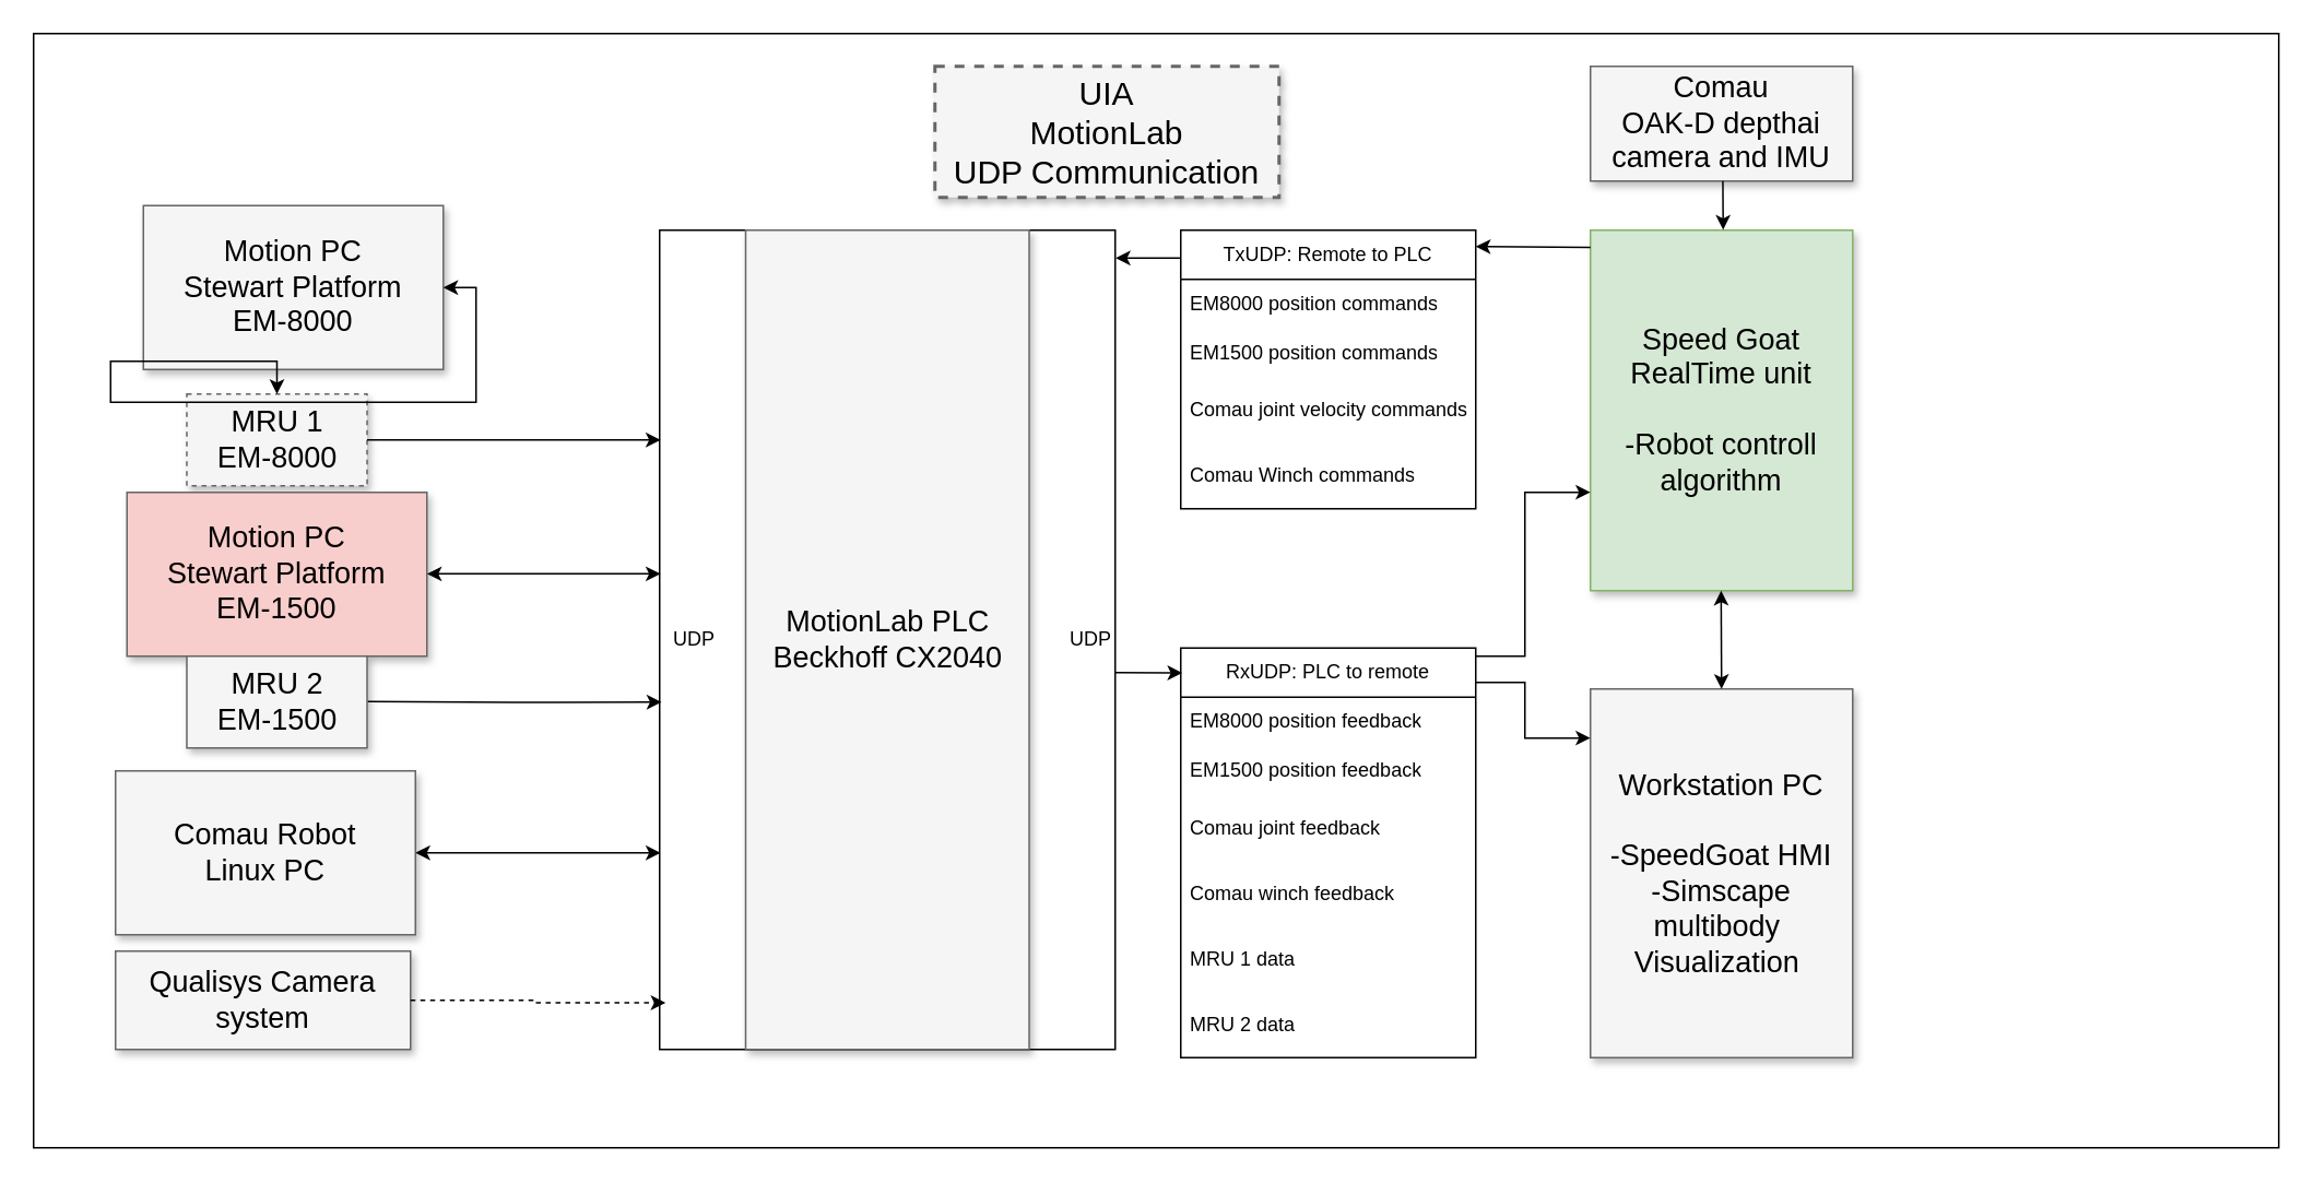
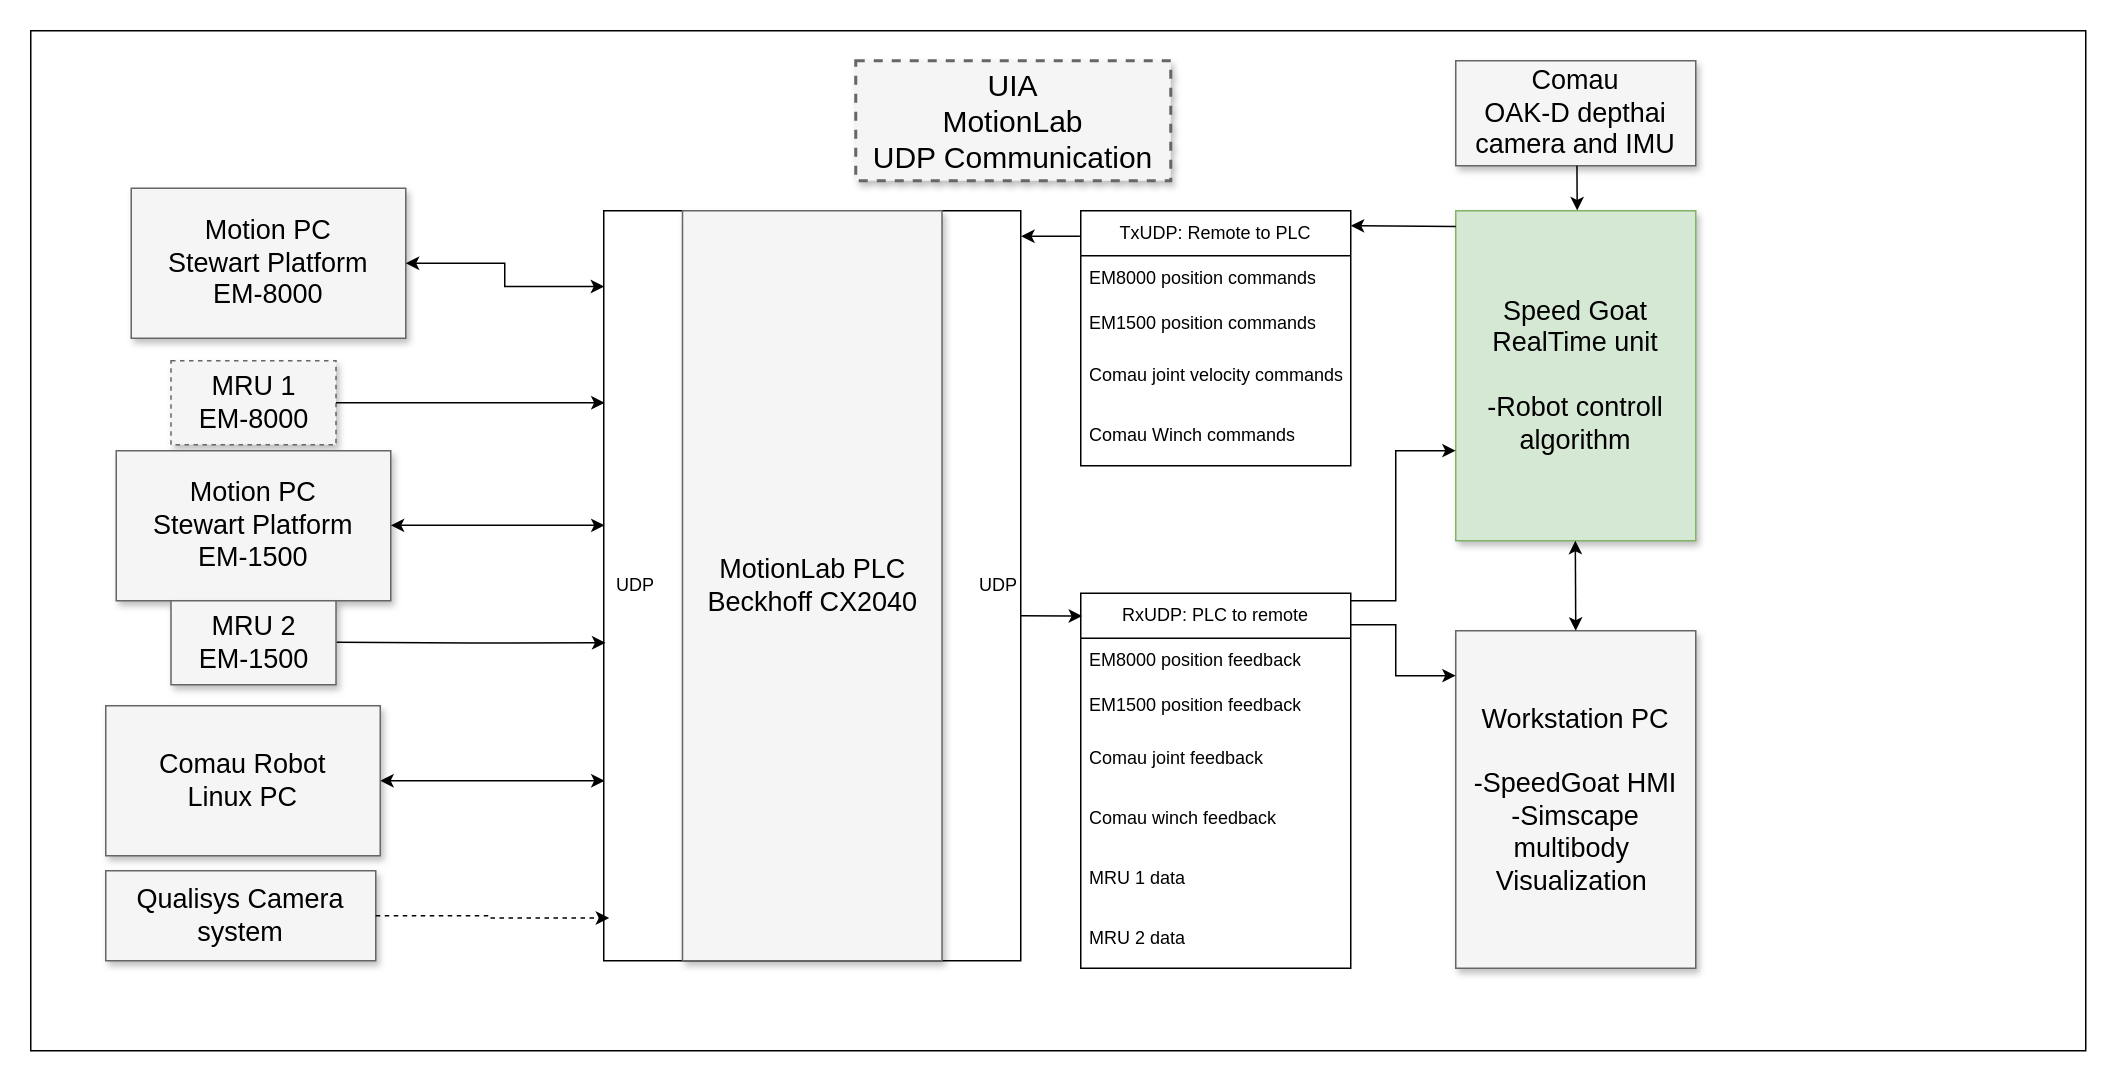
- <mxCell id="27" style="edgeStyle=orthogonalEdgeStyle;rounded=0;orthogonalLoop=1;jettySize=auto;html=1;exitX=1;exitY=0.5;exitDx=0;exitDy=0;startArrow=classic;startFill=1;" parent="1" source="6" target="8" edge="1"><mxGeometry relative="1" as="geometry"><mxPoint x="390" y="190" as="targetPoint" /></mxGeometry></mxCell>
+ <mxCell id="27" style="edgeStyle=orthogonalEdgeStyle;rounded=0;orthogonalLoop=1;jettySize=auto;html=1;exitX=1;exitY=0.5;exitDx=0;exitDy=0;entryX=0.001;entryY=0.101;entryDx=0;entryDy=0;entryPerimeter=0;startArrow=classic;startFill=1;" parent="1" source="6" target="7" edge="1"><mxGeometry relative="1" as="geometry"><mxPoint x="390" y="190" as="targetPoint" /></mxGeometry></mxCell>
- <mxCell id="10" value="Motion PC&lt;div&gt;Stewart Platform&lt;/div&gt;&lt;div&gt;EM-1500&lt;/div&gt;" style="whiteSpace=wrap;html=1;shadow=1;fontSize=18;fillColor=#f8cecc;strokeColor=#666666;" parent="1" vertex="1"><mxGeometry x="77" y="300" width="183" height="100" as="geometry" /></mxCell>
+ <mxCell id="10" value="Motion PC&lt;div&gt;Stewart Platform&lt;/div&gt;&lt;div&gt;EM-1500&lt;/div&gt;" style="whiteSpace=wrap;html=1;shadow=1;fontSize=18;fillColor=#f5f5f5;strokeColor=#666666;" parent="1" vertex="1"><mxGeometry x="77" y="300" width="183" height="100" as="geometry" /></mxCell>
